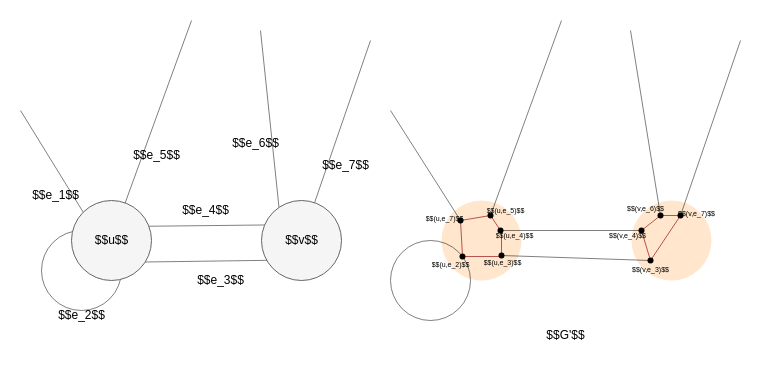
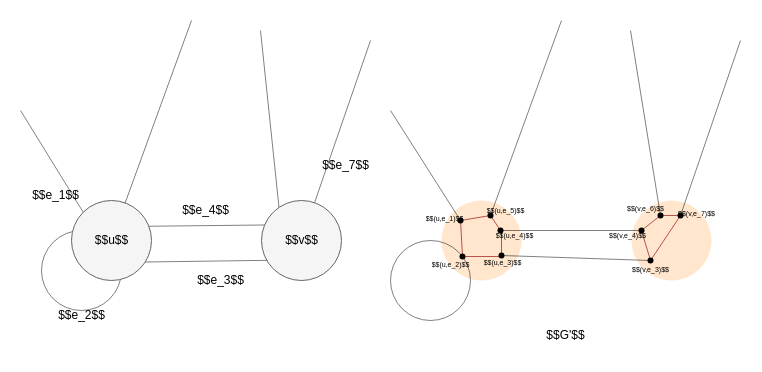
- <mxCell id="18" value="$$e_6$$" style="text;html=1;align=center;verticalAlign=middle;resizable=0;points=[];autosize=1;strokeColor=none;fillColor=none;" vertex="1" parent="1"><mxGeometry x="220" y="128" width="70" height="30" as="geometry" /></mxCell>
- <mxCell id="16" value="$$e_5$$" style="text;html=1;align=center;verticalAlign=middle;resizable=0;points=[];autosize=1;strokeColor=none;fillColor=none;" vertex="1" parent="1"><mxGeometry x="121" y="140" width="70" height="30" as="geometry" /></mxCell>
- <mxCell id="52" value="$$(u,e_7)$$" style="text;html=1;align=center;verticalAlign=middle;resizable=0;points=[];autosize=1;strokeColor=none;fillColor=none;fontSize=7;" vertex="1" parent="1"><mxGeometry x="414" y="209" width="60" height="20" as="geometry" /></mxCell>
+ <mxCell id="52" value="$$(u,e_1)$$" style="text;html=1;align=center;verticalAlign=middle;resizable=0;points=[];autosize=1;strokeColor=none;fillColor=none;fontSize=7;" vertex="1" parent="1"><mxGeometry x="414" y="209" width="60" height="20" as="geometry" /></mxCell>
